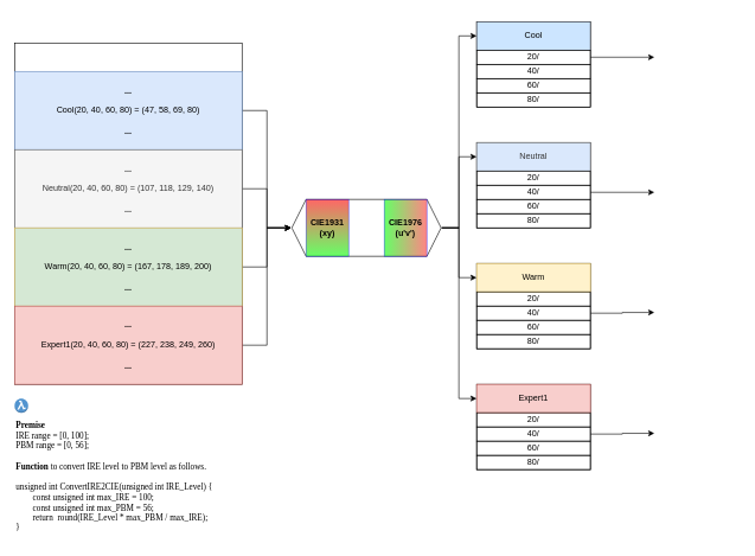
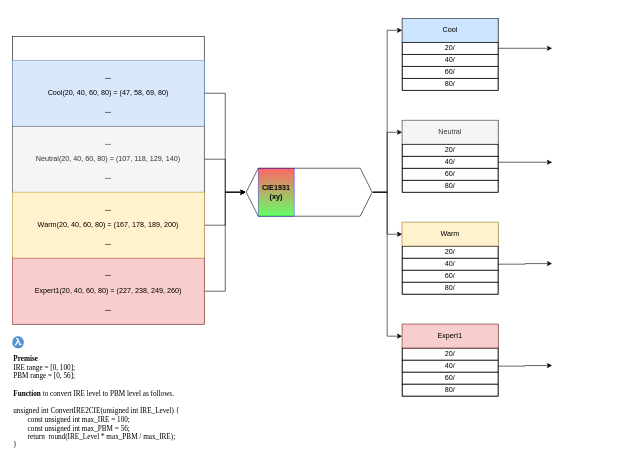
- <mxCell id="28" value="Neutral" style="rounded=0;whiteSpace=wrap;html=1;strokeColor=#666666;strokeWidth=1;fillColor=#dae8fc;gradientDirection=west;fontColor=#333333;" vertex="1" parent="1"><mxGeometry x="670" y="200" width="160" height="40" as="geometry" /></mxCell>
+ <mxCell id="28" value="Neutral" style="rounded=0;whiteSpace=wrap;html=1;strokeColor=#666666;strokeWidth=1;fillColor=#f5f5f5;gradientDirection=west;fontColor=#333333;" vertex="1" parent="1"><mxGeometry x="670" y="200" width="160" height="40" as="geometry" /></mxCell>
- <mxCell id="19" value="CIE1976&lt;br&gt;(u'v')" style="rounded=0;whiteSpace=wrap;html=1;strokeColor=#0000FF;strokeWidth=1;fillColor=#FF3333;gradientColor=#00FF00;gradientDirection=west;fontStyle=1;opacity=60;" vertex="1" parent="1"><mxGeometry x="540" y="280" width="60" height="80" as="geometry" /></mxCell>
- <mxCell id="8" value="&lt;b&gt;...&lt;/b&gt;&lt;br&gt;&lt;br&gt;Warm(20, 40, 60, 80) =&amp;nbsp;(167, 178, 189, 200)&lt;br&gt;&lt;br&gt;&lt;b&gt;...&lt;/b&gt;" style="rounded=0;whiteSpace=wrap;html=1;fillColor=#d5e8d4;strokeColor=#d6b656;" vertex="1" parent="1"><mxGeometry x="20" y="320" width="320" height="110" as="geometry" /></mxCell>
+ <mxCell id="8" value="&lt;b&gt;...&lt;/b&gt;&lt;br&gt;&lt;br&gt;Warm(20, 40, 60, 80) =&amp;nbsp;(167, 178, 189, 200)&lt;br&gt;&lt;br&gt;&lt;b&gt;...&lt;/b&gt;" style="rounded=0;whiteSpace=wrap;html=1;fillColor=#fff2cc;strokeColor=#d6b656;" vertex="1" parent="1"><mxGeometry x="20" y="320" width="320" height="110" as="geometry" /></mxCell>
